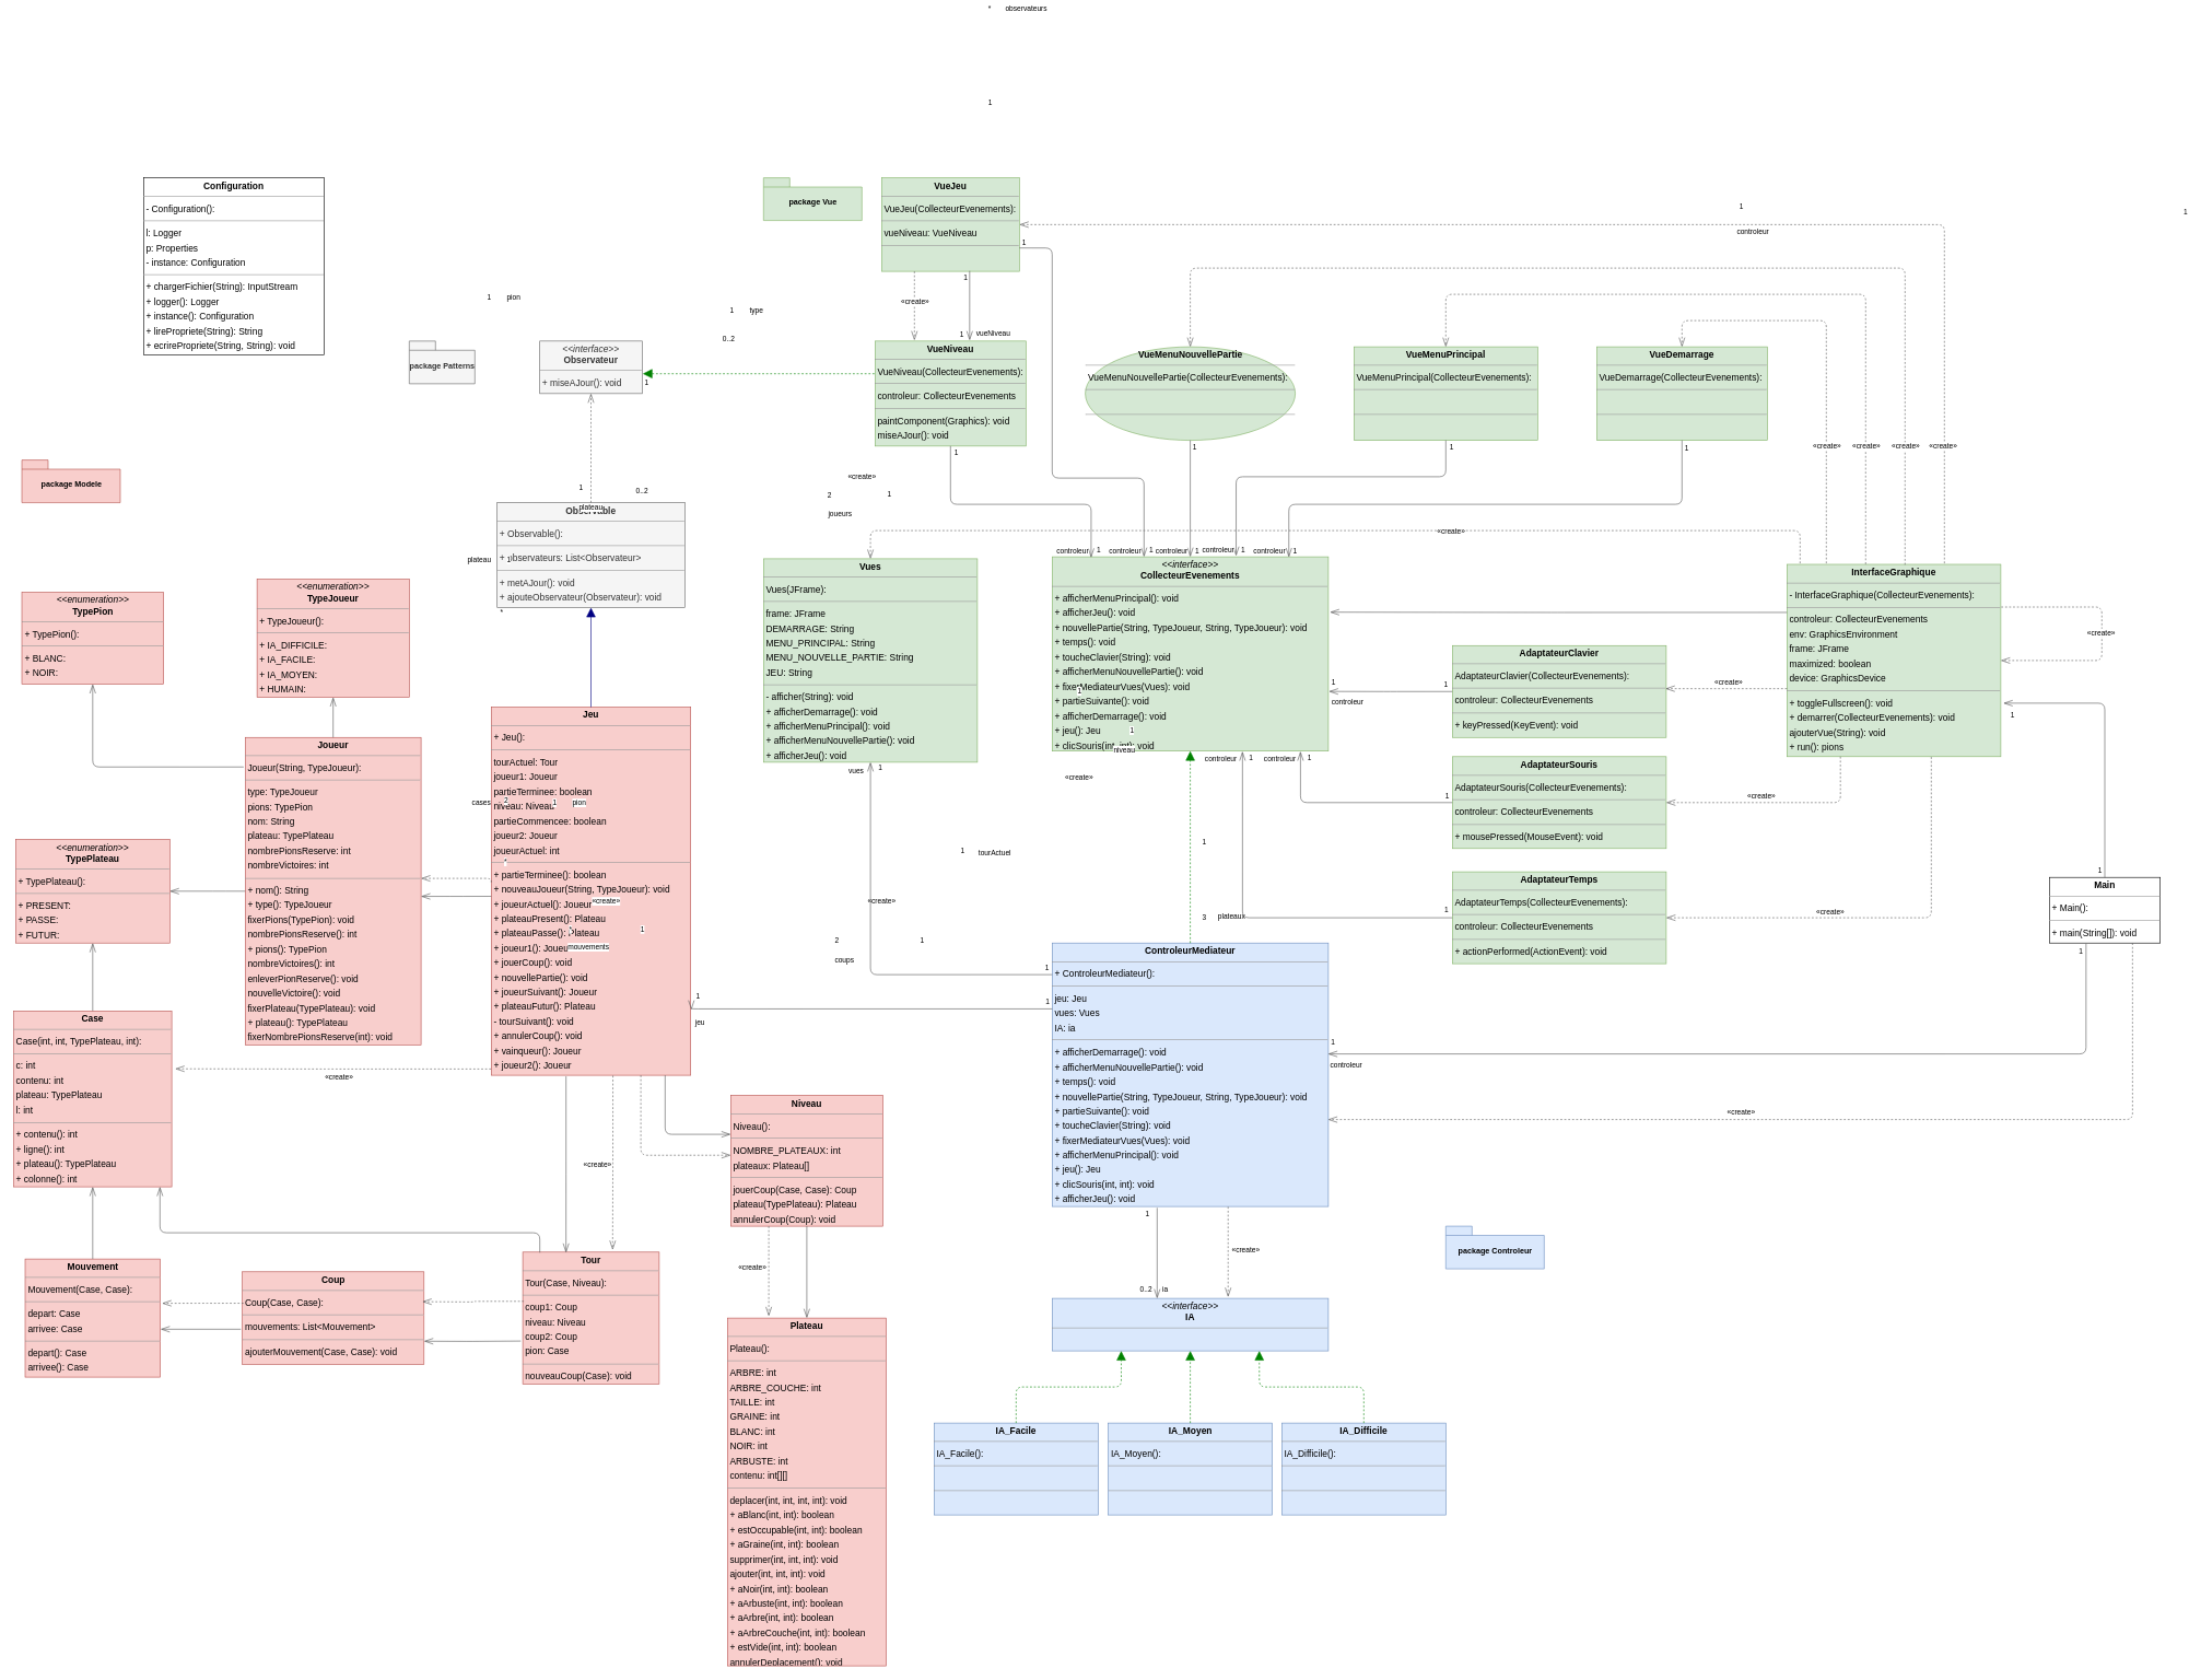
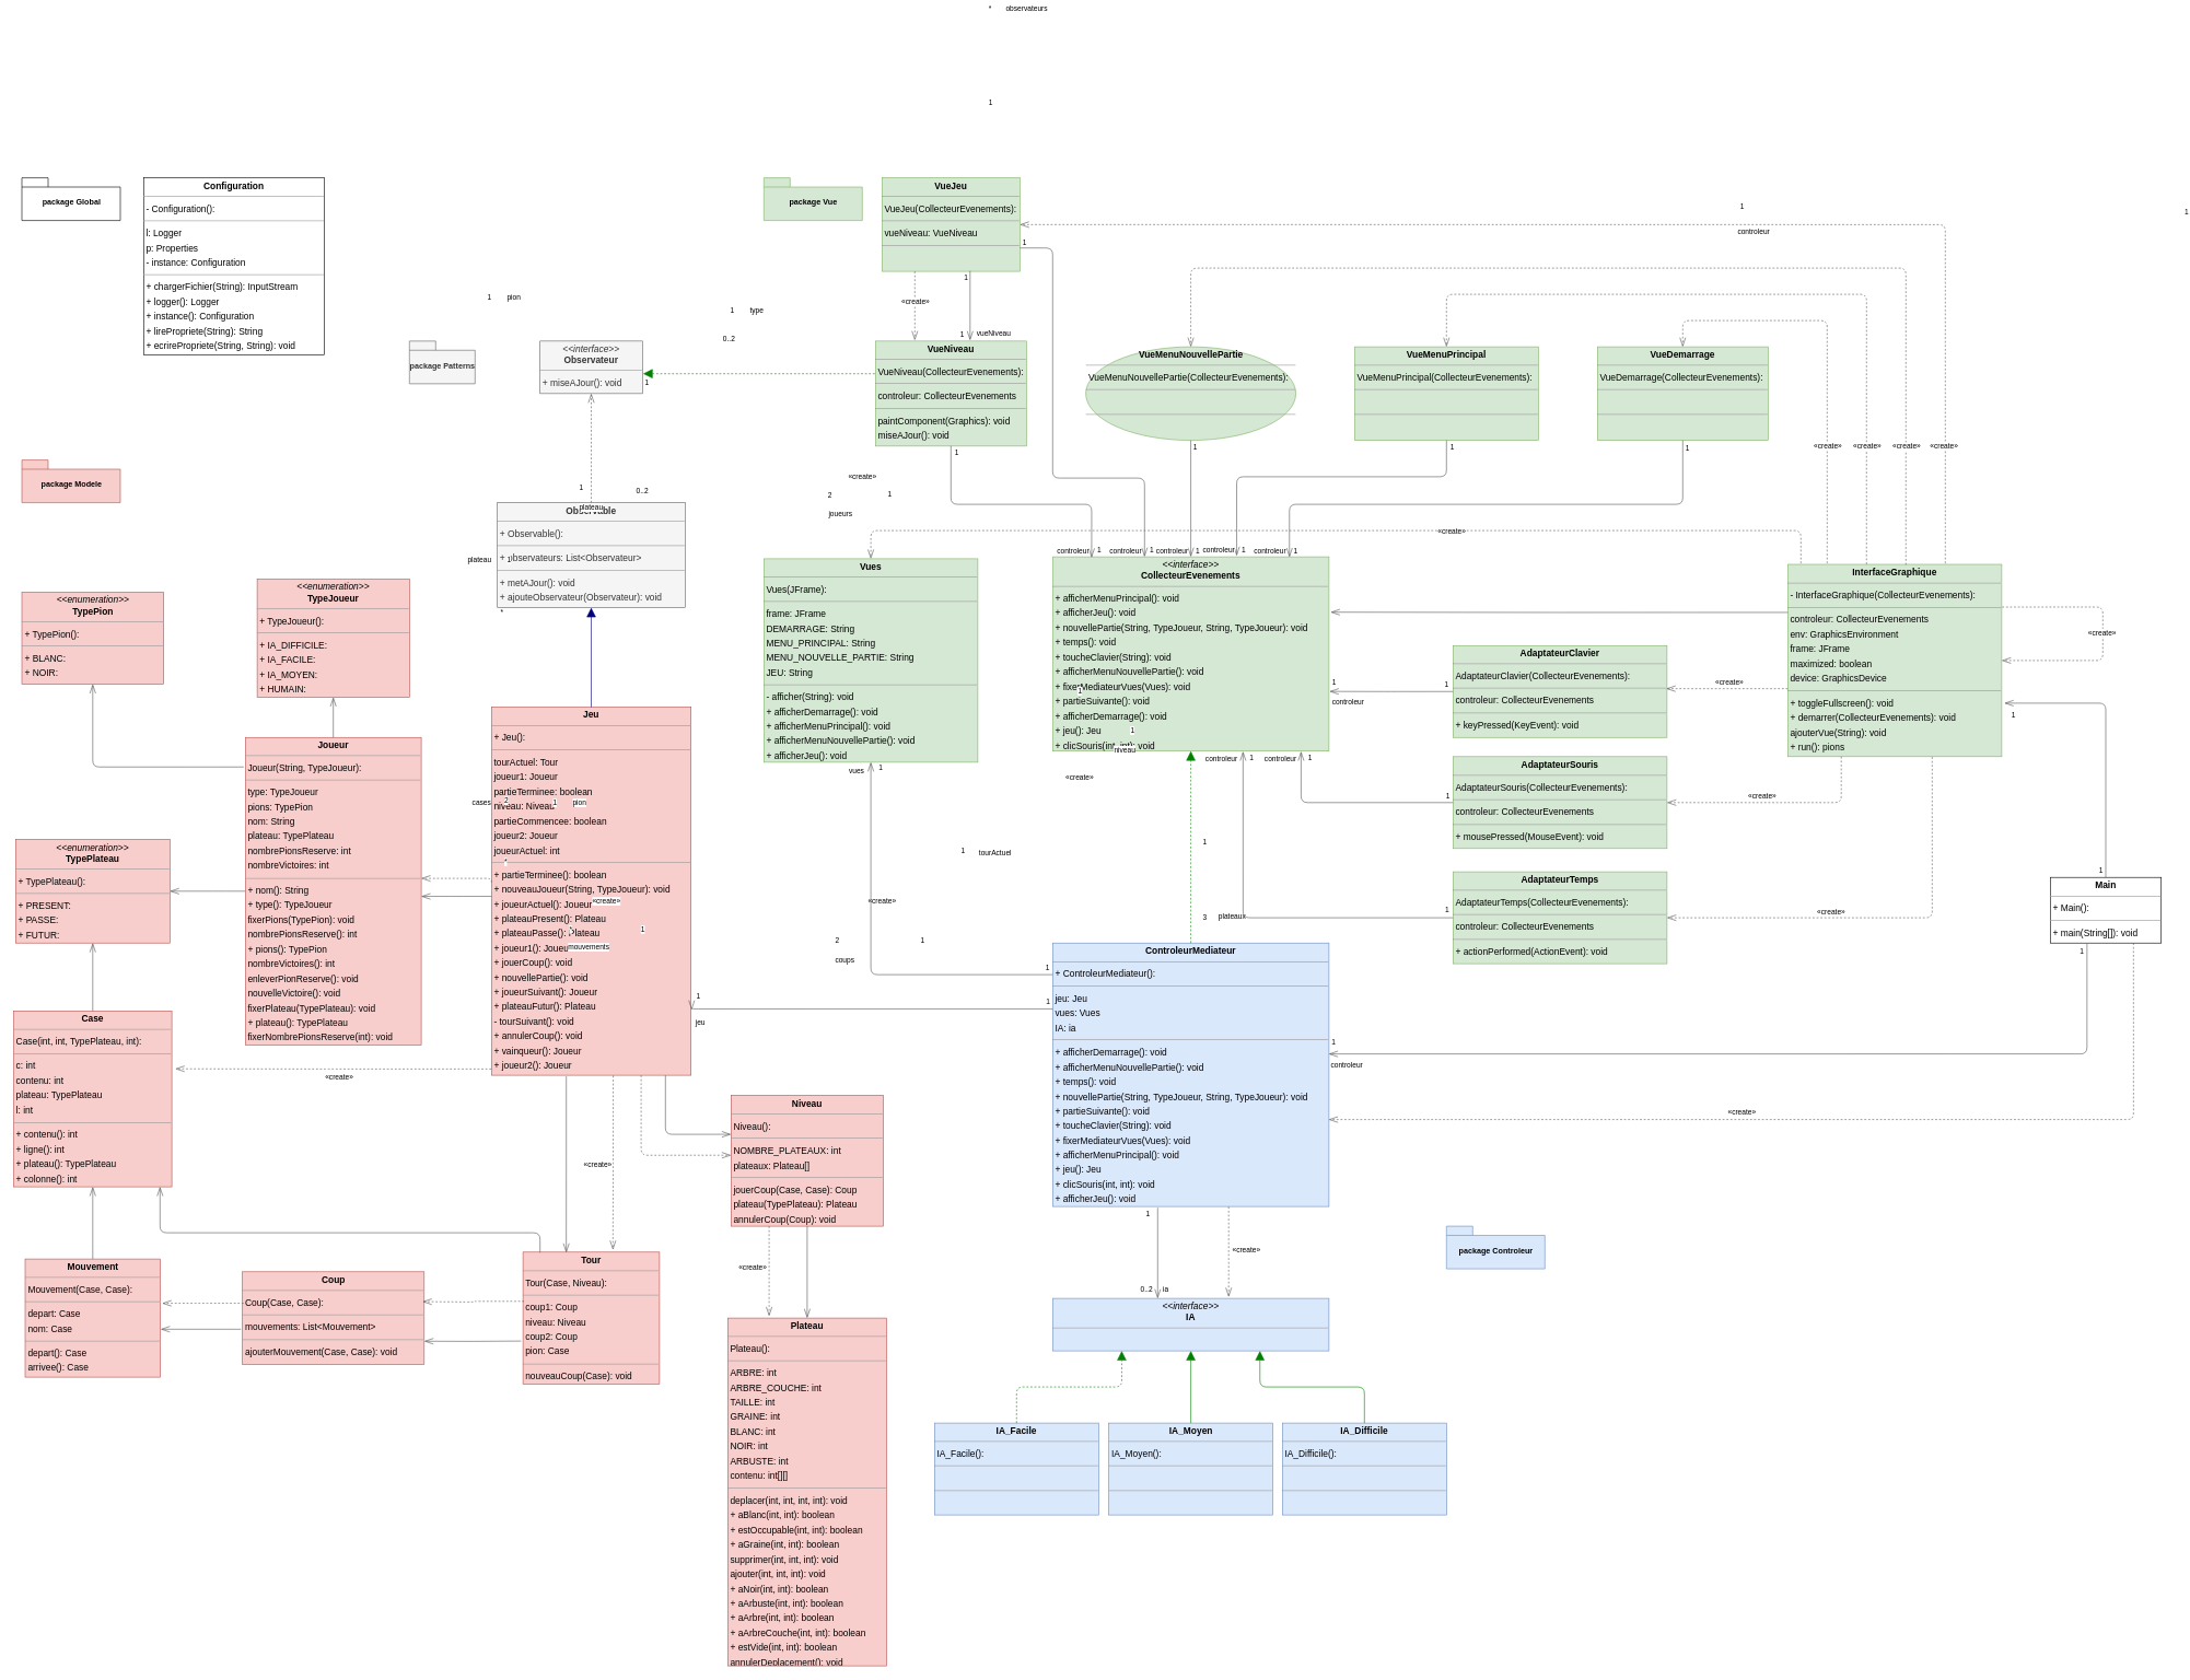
+ <mxCell id="92" value="package Global" style="shape=folder;fontStyle=1;spacingTop=10;tabWidth=40;tabHeight=14;tabPosition=left;html=1;" vertex="1" parent="1"><mxGeometry x="32.5" y="20.5" width="150" height="65" as="geometry" /></mxCell>
- <mxCell id="11" value="&lt;p style=&quot;margin:0px;margin-top:4px;text-align:center;&quot;&gt;&lt;b&gt;Mouvement&lt;/b&gt;&lt;/p&gt;&lt;hr size=&quot;1&quot;&gt;&lt;p style=&quot;margin:0 0 0 4px;line-height:1.6;&quot;&gt;Mouvement(Case, Case): &lt;/p&gt;&lt;hr size=&quot;1&quot;&gt;&lt;p style=&quot;margin:0 0 0 4px;line-height:1.6;&quot;&gt;depart: Case&lt;br&gt;arrivee: Case&lt;/p&gt;&lt;hr size=&quot;1&quot;&gt;&lt;p style=&quot;margin:0 0 0 4px;line-height:1.6;&quot;&gt;depart(): Case&lt;br&gt;arrivee(): Case&lt;/p&gt;" style="verticalAlign=top;align=left;overflow=fill;fontSize=14;fontFamily=Helvetica;html=1;rounded=0;shadow=0;comic=0;labelBackgroundColor=none;strokeWidth=1;fillColor=#f8cecc;strokeColor=#b85450;" parent="1" vertex="1"><mxGeometry x="37.5" y="1668" width="206" height="180" as="geometry" /></mxCell>
+ <mxCell id="11" value="&lt;p style=&quot;margin:0px;margin-top:4px;text-align:center;&quot;&gt;&lt;b&gt;Mouvement&lt;/b&gt;&lt;/p&gt;&lt;hr size=&quot;1&quot;&gt;&lt;p style=&quot;margin:0 0 0 4px;line-height:1.6;&quot;&gt;Mouvement(Case, Case): &lt;/p&gt;&lt;hr size=&quot;1&quot;&gt;&lt;p style=&quot;margin:0 0 0 4px;line-height:1.6;&quot;&gt;depart: Case&lt;br&gt;nom: Case&lt;/p&gt;&lt;hr size=&quot;1&quot;&gt;&lt;p style=&quot;margin:0 0 0 4px;line-height:1.6;&quot;&gt;depart(): Case&lt;br&gt;arrivee(): Case&lt;/p&gt;" style="verticalAlign=top;align=left;overflow=fill;fontSize=14;fontFamily=Helvetica;html=1;rounded=0;shadow=0;comic=0;labelBackgroundColor=none;strokeWidth=1;fillColor=#f8cecc;strokeColor=#b85450;" parent="1" vertex="1"><mxGeometry x="37.5" y="1668" width="206" height="180" as="geometry" /></mxCell>
- <mxCell id="99" value="" style="html=1;rounded=1;edgeStyle=orthogonalEdgeStyle;dashed=1;startArrow=none;endArrow=block;endSize=12;strokeColor=#008200;exitX=0.5;exitY=0;exitDx=0;exitDy=0;entryX=0.75;entryY=1;entryDx=0;entryDy=0;" edge="1" parent="1" source="96" target="93"><mxGeometry width="50" height="50" relative="1" as="geometry"><Array as="points" /><mxPoint x="1823.5" y="1928" as="sourcePoint" /><mxPoint x="1823.5" y="1818" as="targetPoint" /></mxGeometry></mxCell>
+ <mxCell id="99" value="" style="html=1;rounded=1;edgeStyle=orthogonalEdgeStyle;dashed=0;startArrow=none;endArrow=block;endSize=12;strokeColor=#008200;exitX=0.5;exitY=0;exitDx=0;exitDy=0;entryX=0.75;entryY=1;entryDx=0;entryDy=0;" edge="1" parent="1" source="96" target="93"><mxGeometry width="50" height="50" relative="1" as="geometry"><Array as="points" /><mxPoint x="1823.5" y="1928" as="sourcePoint" /><mxPoint x="1823.5" y="1818" as="targetPoint" /></mxGeometry></mxCell>
- <mxCell id="98" value="" style="html=1;rounded=1;edgeStyle=orthogonalEdgeStyle;dashed=1;startArrow=none;endArrow=block;endSize=12;strokeColor=#008200;exitX=0.5;exitY=0;exitDx=0;exitDy=0;entryX=0.5;entryY=1;entryDx=0;entryDy=0;" edge="1" parent="1" source="95" target="93"><mxGeometry width="50" height="50" relative="1" as="geometry"><Array as="points" /><mxPoint x="1558" y="1928" as="sourcePoint" /><mxPoint x="1718.25" y="1818" as="targetPoint" /></mxGeometry></mxCell>
+ <mxCell id="98" value="" style="html=1;rounded=1;edgeStyle=orthogonalEdgeStyle;dashed=0;startArrow=none;endArrow=block;endSize=12;strokeColor=#008200;exitX=0.5;exitY=0;exitDx=0;exitDy=0;entryX=0.5;entryY=1;entryDx=0;entryDy=0;" edge="1" parent="1" source="95" target="93"><mxGeometry width="50" height="50" relative="1" as="geometry"><Array as="points" /><mxPoint x="1558" y="1928" as="sourcePoint" /><mxPoint x="1718.25" y="1818" as="targetPoint" /></mxGeometry></mxCell>
